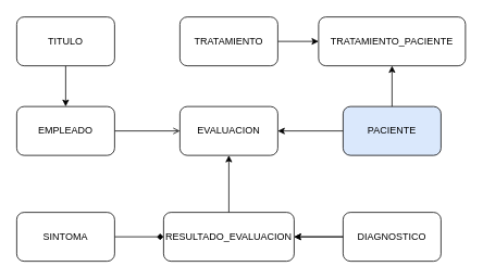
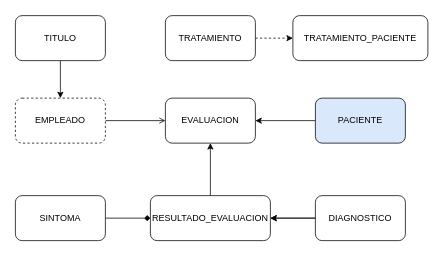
- <mxCell id="16" style="edgeStyle=orthogonalEdgeStyle;rounded=0;orthogonalLoop=1;jettySize=auto;html=1;" parent="1" source="17" target="12" edge="1"><mxGeometry relative="1" as="geometry" /></mxCell>
+ <mxCell id="16" style="edgeStyle=orthogonalEdgeStyle;rounded=0;orthogonalLoop=1;jettySize=auto;html=1;dashed=1;" parent="1" source="17" target="12" edge="1"><mxGeometry relative="1" as="geometry" /></mxCell>
- <mxCell id="5" style="edgeStyle=orthogonalEdgeStyle;rounded=0;orthogonalLoop=1;jettySize=auto;html=1;" edge="1" parent="1" source="6" target="12"><mxGeometry relative="1" as="geometry" /></mxCell>
- <mxCell id="3" value="EMPLEADO" style="rounded=1;whiteSpace=wrap;html=1;" parent="1" vertex="1"><mxGeometry x="20" y="130" width="120" height="60" as="geometry" /></mxCell>
+ <mxCell id="3" value="EMPLEADO" style="rounded=1;whiteSpace=wrap;html=1;dashed=1;" parent="1" vertex="1"><mxGeometry x="20" y="130" width="120" height="60" as="geometry" /></mxCell>
